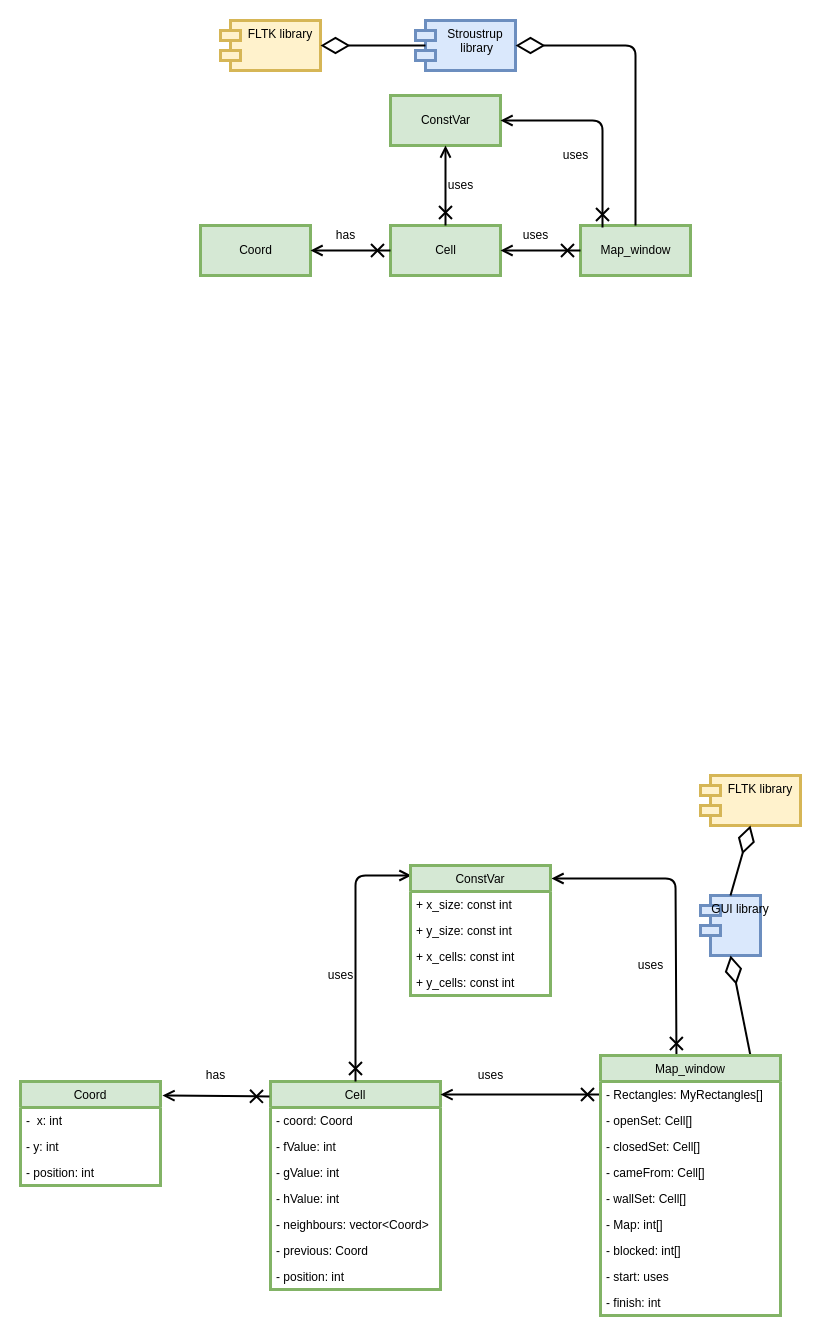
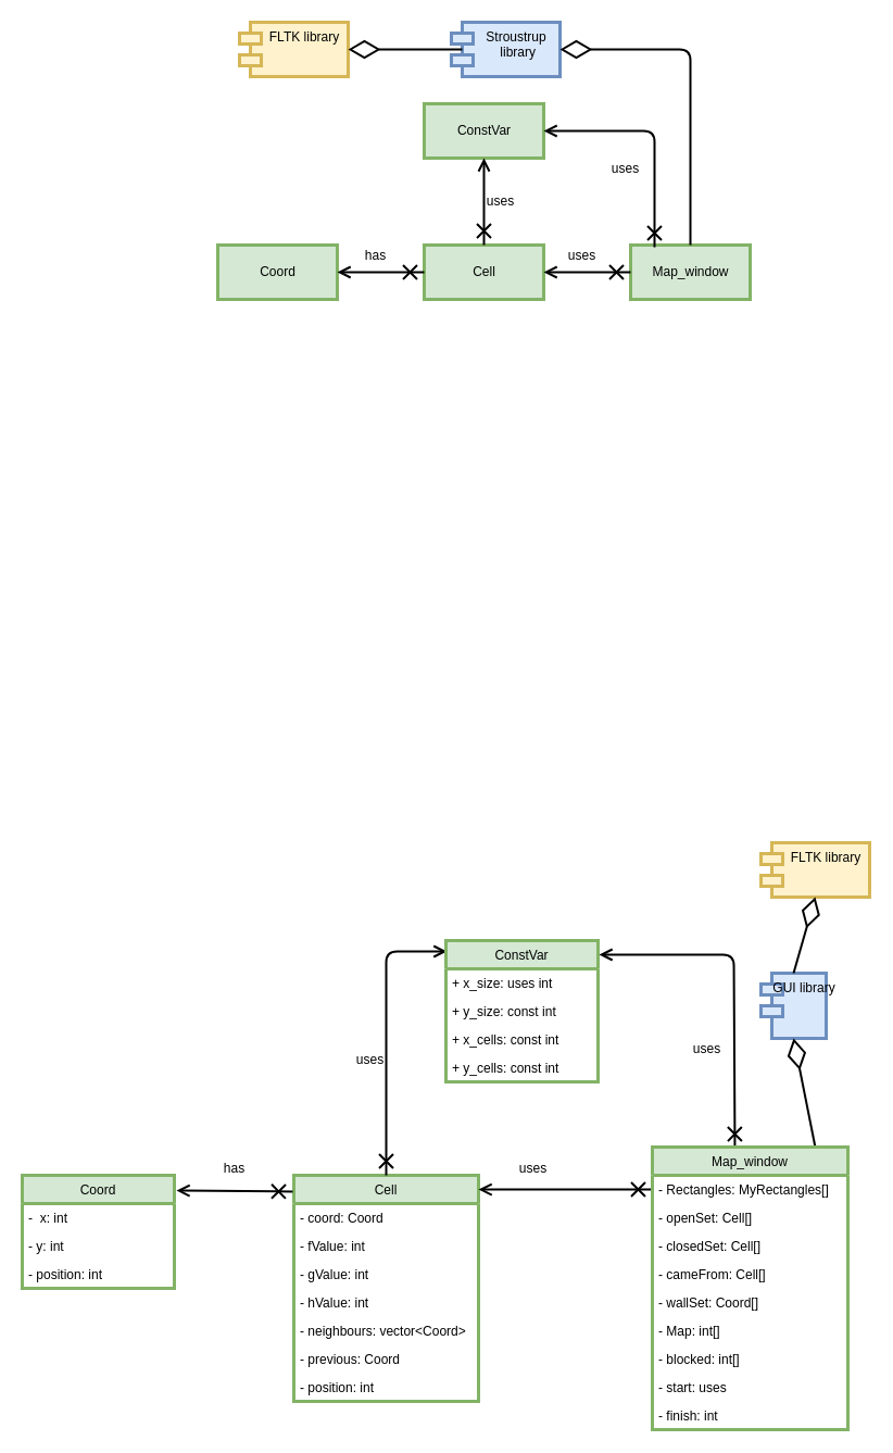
- <mxCell id="35" value="+ x_size: const int" style="text;strokeColor=none;fillColor=none;align=left;verticalAlign=top;spacingLeft=4;spacingRight=4;overflow=hidden;rotatable=0;points=[[0,0.5],[1,0.5]];portConstraint=eastwest;" parent="34" vertex="1"><mxGeometry y="26" width="140" height="26" as="geometry" /></mxCell>
+ <mxCell id="35" value="+ x_size: uses int" style="text;strokeColor=none;fillColor=none;align=left;verticalAlign=top;spacingLeft=4;spacingRight=4;overflow=hidden;rotatable=0;points=[[0,0.5],[1,0.5]];portConstraint=eastwest;" parent="34" vertex="1"><mxGeometry y="26" width="140" height="26" as="geometry" /></mxCell>
- <mxCell id="52" value="- wallSet: Cell[]" style="text;strokeColor=none;fillColor=none;align=left;verticalAlign=top;spacingLeft=4;spacingRight=4;overflow=hidden;rotatable=0;points=[[0,0.5],[1,0.5]];portConstraint=eastwest;" parent="47" vertex="1"><mxGeometry y="130" width="180" height="26" as="geometry" /></mxCell>
+ <mxCell id="52" value="- wallSet: Coord[]" style="text;strokeColor=none;fillColor=none;align=left;verticalAlign=top;spacingLeft=4;spacingRight=4;overflow=hidden;rotatable=0;points=[[0,0.5],[1,0.5]];portConstraint=eastwest;" parent="47" vertex="1"><mxGeometry y="130" width="180" height="26" as="geometry" /></mxCell>
